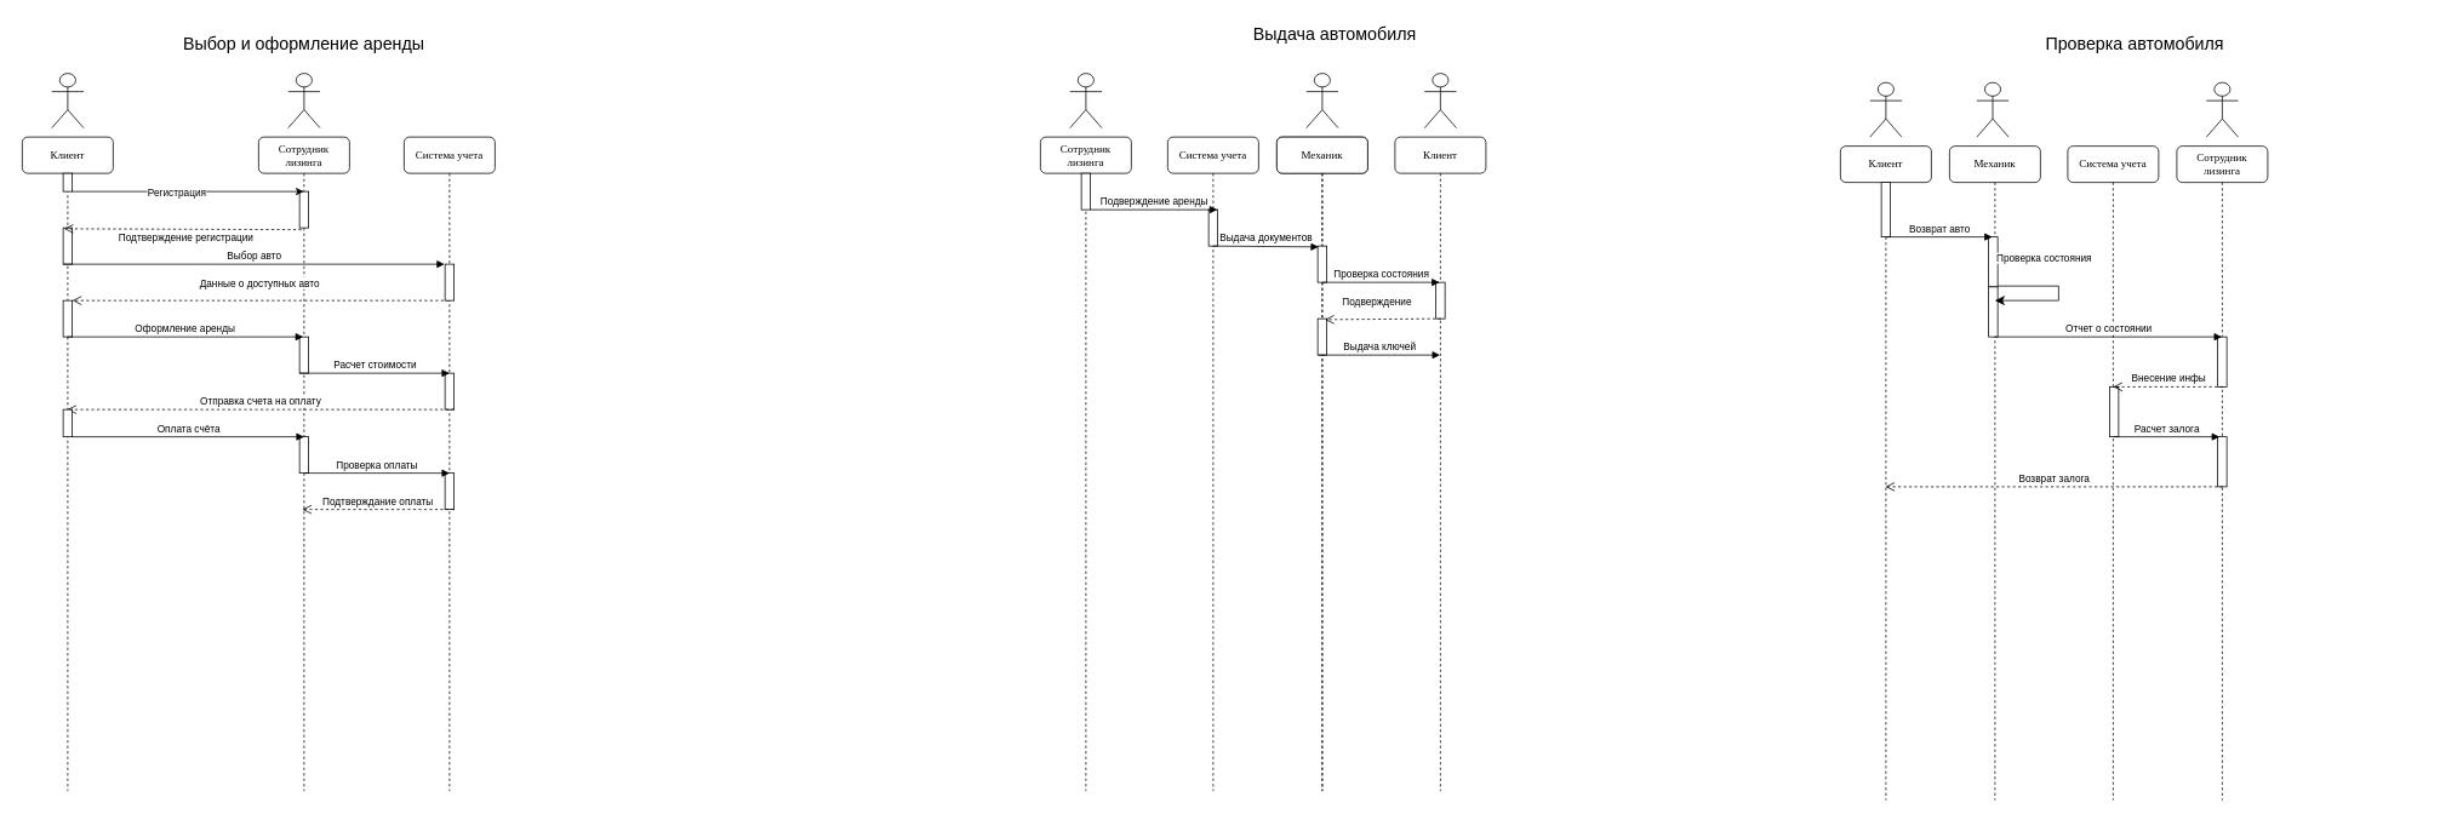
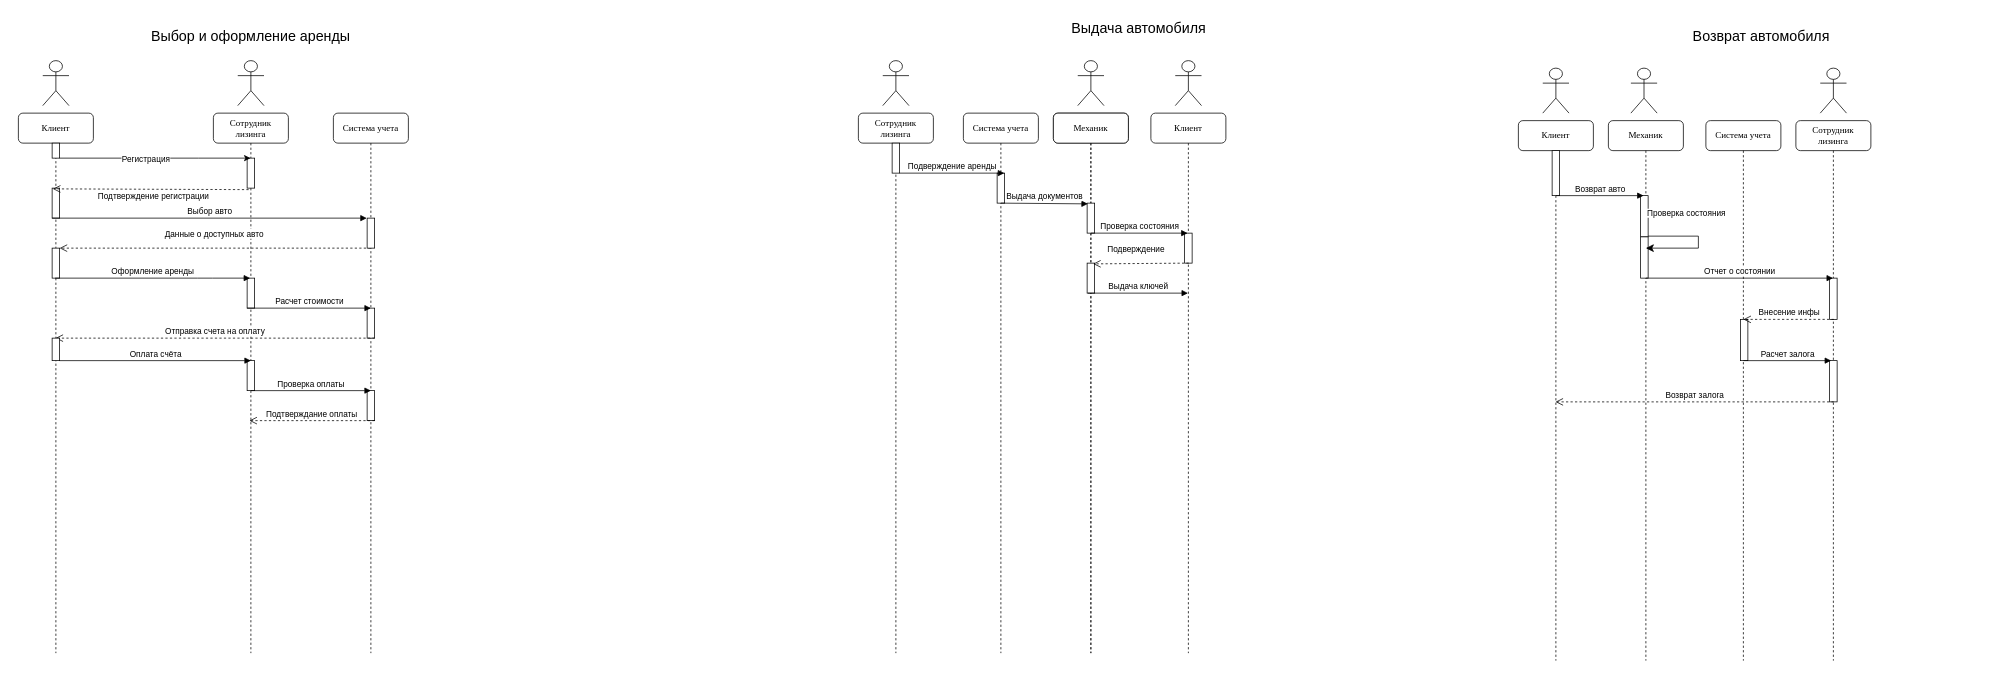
- <mxCell id="25" value="&lt;font style=&quot;font-size: 19px&quot;&gt;Выдача автомобиля&lt;/font&gt;" style="text;whiteSpace=wrap;html=1;align=center;" parent="1" vertex="1"><mxGeometry x="1154" y="20" width="627.5" height="30" as="geometry" /></mxCell>
+ <mxCell id="25" value="&lt;font style=&quot;font-size: 19px&quot;&gt;Выдача автомобиля&lt;/font&gt;" style="text;whiteSpace=wrap;html=1;align=center;" parent="1" vertex="1"><mxGeometry x="1204" y="20" width="627.5" height="30" as="geometry" /></mxCell>
- <mxCell id="48" value="&lt;span style=&quot;font-size: 19px&quot;&gt;Проверка автомобиля&lt;/span&gt;" style="text;whiteSpace=wrap;html=1;align=center;" parent="1" vertex="1"><mxGeometry x="2034" y="30" width="627.5" height="30" as="geometry" /></mxCell>
+ <mxCell id="48" value="&lt;span style=&quot;font-size: 19px&quot;&gt;Возврат автомобиля&lt;/span&gt;" style="text;whiteSpace=wrap;html=1;align=center;" parent="1" vertex="1"><mxGeometry x="2034" y="30" width="627.5" height="30" as="geometry" /></mxCell>
